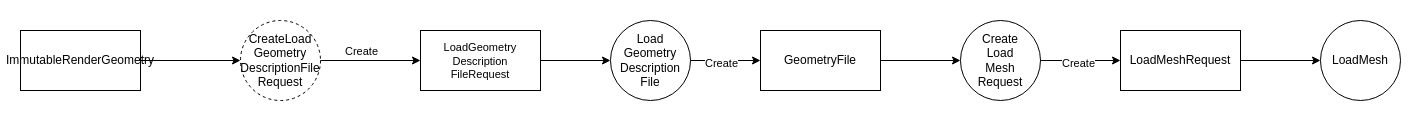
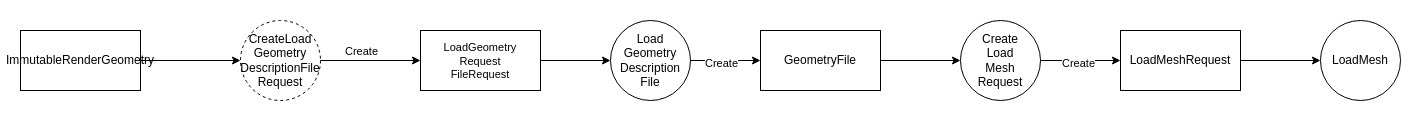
- <mxCell id="7" value="&lt;span style=&quot;font-size: 11px; text-wrap: nowrap; background-color: rgb(255, 255, 255);&quot;&gt;LoadGeometry&lt;/span&gt;&lt;div style=&quot;font-size: 11px; text-wrap: nowrap;&quot;&gt;Description&lt;/div&gt;&lt;div style=&quot;font-size: 11px; text-wrap: nowrap;&quot;&gt;FileRequest&lt;/div&gt;" style="rounded=0;whiteSpace=wrap;html=1;" vertex="1" parent="1"><mxGeometry x="420" y="30" width="120" height="60" as="geometry" /></mxCell>
+ <mxCell id="7" value="&lt;span style=&quot;font-size: 11px; text-wrap: nowrap; background-color: rgb(255, 255, 255);&quot;&gt;LoadGeometry&lt;/span&gt;&lt;div style=&quot;font-size: 11px; text-wrap: nowrap;&quot;&gt;Request&lt;/div&gt;&lt;div style=&quot;font-size: 11px; text-wrap: nowrap;&quot;&gt;FileRequest&lt;/div&gt;" style="rounded=0;whiteSpace=wrap;html=1;" vertex="1" parent="1"><mxGeometry x="420" y="30" width="120" height="60" as="geometry" /></mxCell>
